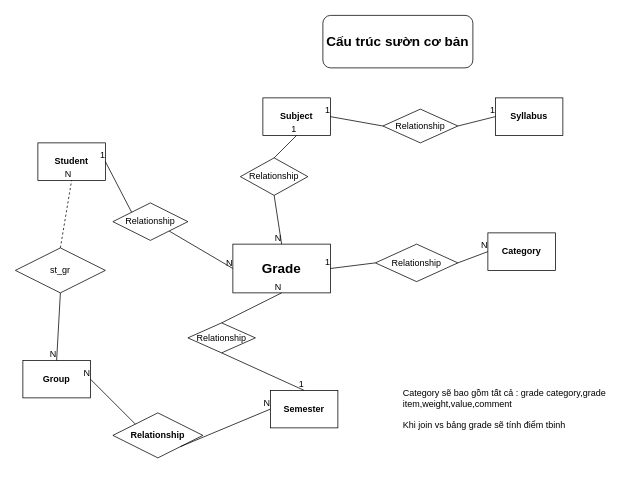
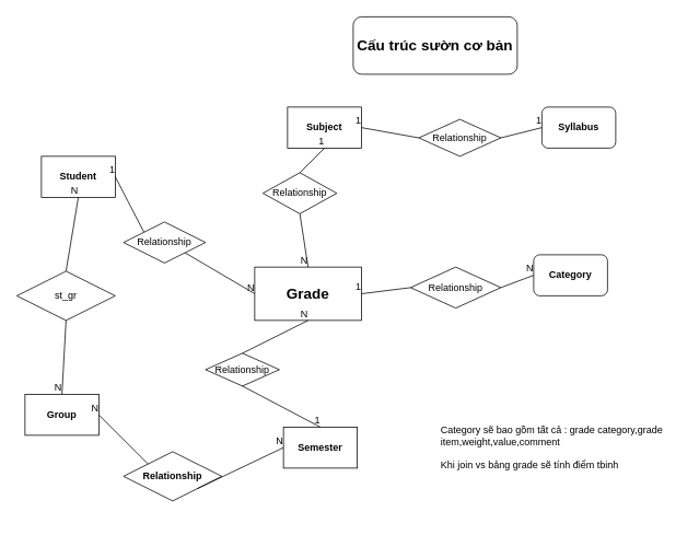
- <mxCell id="5" value="&lt;b&gt;Syllabus&lt;/b&gt;" style="rounded=0;whiteSpace=wrap;html=1;" vertex="1" parent="1"><mxGeometry x="660" y="130" width="90" height="50" as="geometry" /></mxCell>
+ <mxCell id="5" value="&lt;b&gt;Syllabus&lt;/b&gt;" style="whiteSpace=wrap;html=1;rounded=1;" vertex="1" parent="1"><mxGeometry x="660" y="130" width="90" height="50" as="geometry" /></mxCell>
- <mxCell id="10" value="" style="endArrow=none;html=1;rounded=0;exitX=0.5;exitY=0;exitDx=0;exitDy=0;entryX=0.5;entryY=1;entryDx=0;entryDy=0;dashed=1;" edge="1" parent="1" source="9" target="2"><mxGeometry relative="1" as="geometry"><mxPoint x="520" y="360" as="sourcePoint" /><mxPoint x="680" y="360" as="targetPoint" /></mxGeometry></mxCell>
+ <mxCell id="10" value="" style="endArrow=none;html=1;rounded=0;exitX=0.5;exitY=0;exitDx=0;exitDy=0;entryX=0.5;entryY=1;entryDx=0;entryDy=0;" edge="1" parent="1" source="9" target="2"><mxGeometry relative="1" as="geometry"><mxPoint x="520" y="360" as="sourcePoint" /><mxPoint x="680" y="360" as="targetPoint" /></mxGeometry></mxCell>
- <mxCell id="6" value="&lt;b&gt;Category&lt;/b&gt;" style="rounded=0;whiteSpace=wrap;html=1;" vertex="1" parent="1"><mxGeometry x="650" y="310" width="90" height="50" as="geometry" /></mxCell>
+ <mxCell id="6" value="&lt;b&gt;Category&lt;/b&gt;" style="whiteSpace=wrap;html=1;rounded=1;" vertex="1" parent="1"><mxGeometry x="650" y="310" width="90" height="50" as="geometry" /></mxCell>
- <mxCell id="4" value="&lt;b&gt;Semester&lt;/b&gt;" style="rounded=0;whiteSpace=wrap;html=1;" vertex="1" parent="1"><mxGeometry x="360" y="520" width="90" height="50" as="geometry" /></mxCell>
+ <mxCell id="4" value="&lt;b&gt;Semester&lt;/b&gt;" style="rounded=0;whiteSpace=wrap;html=1;" vertex="1" parent="1"><mxGeometry x="345" y="520" width="90" height="50" as="geometry" /></mxCell>
